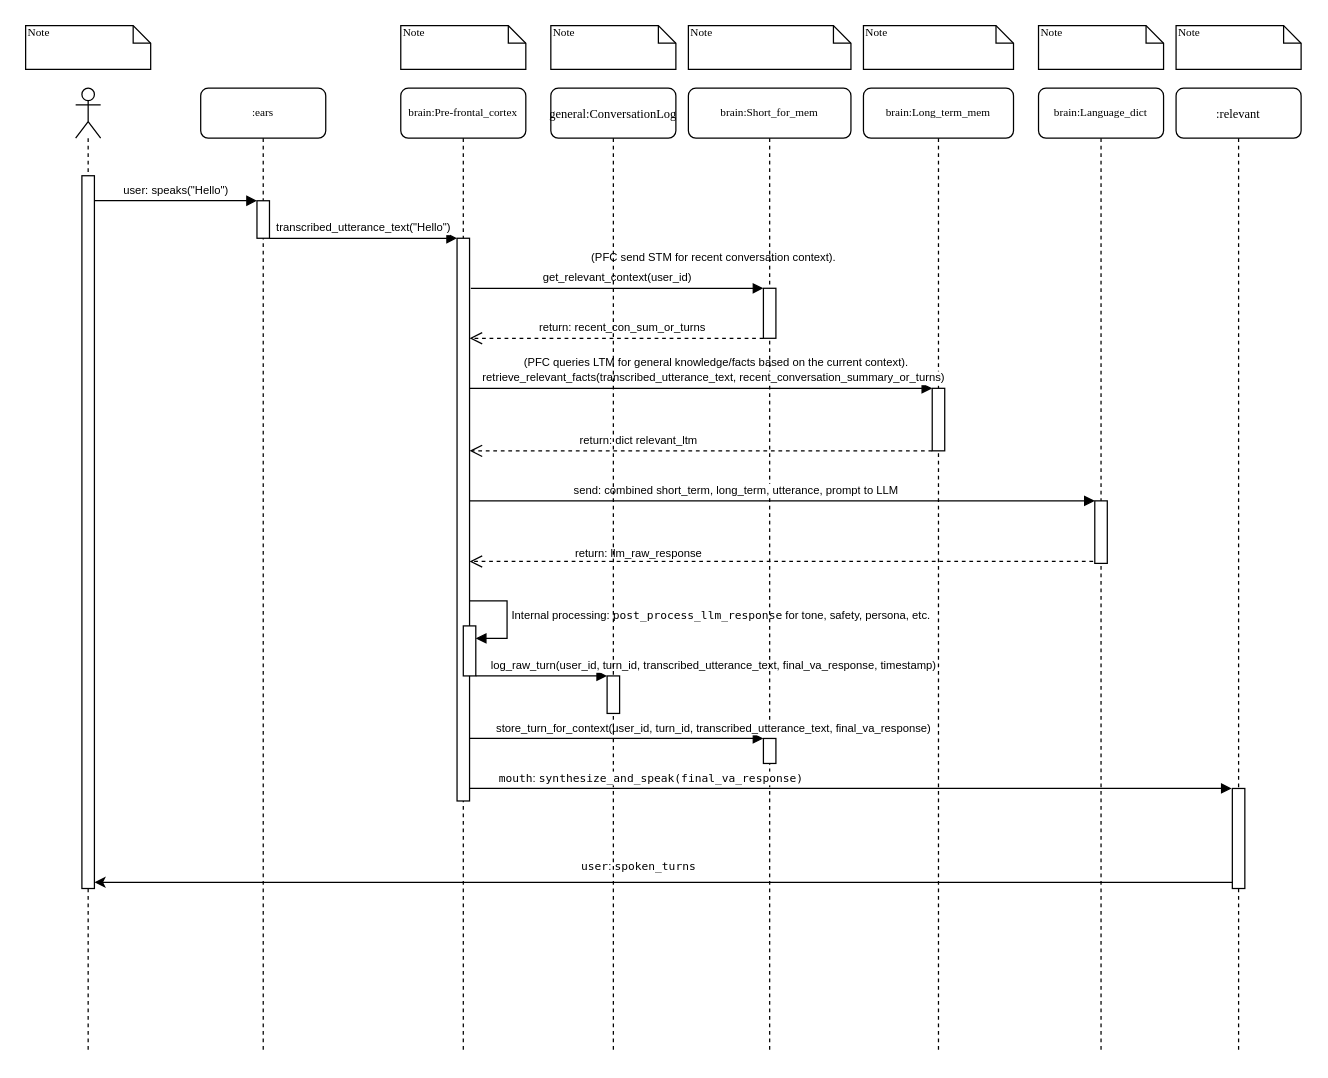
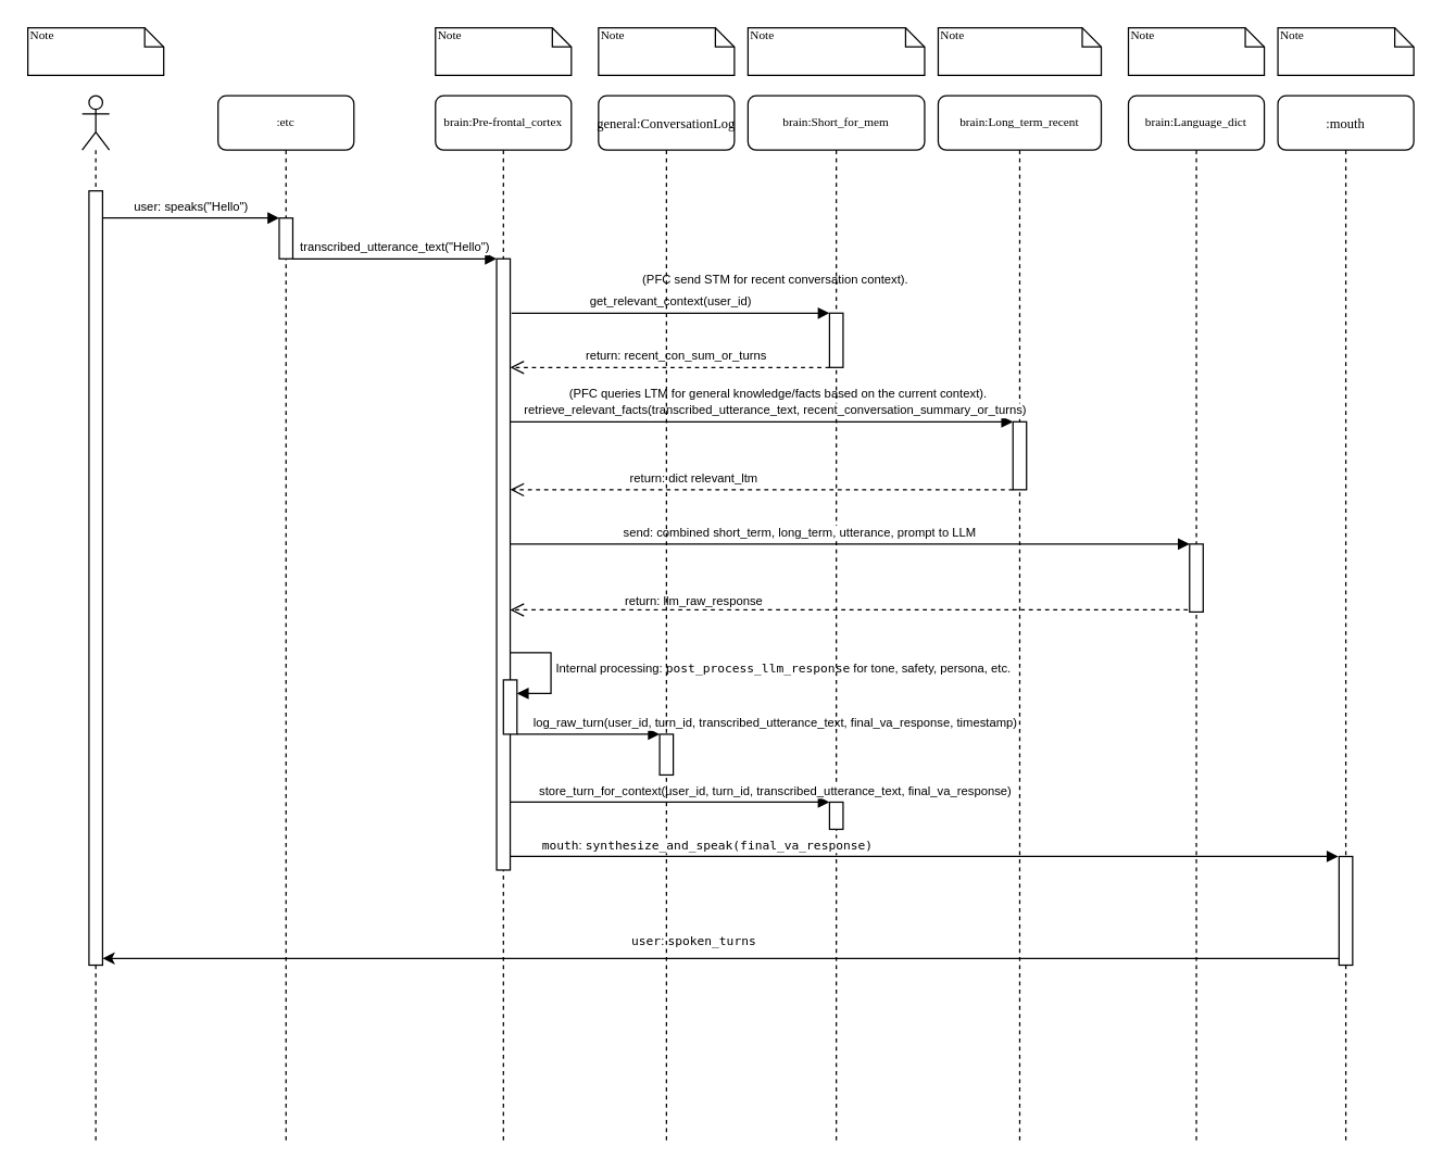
- <mxCell id="2" value=":ears" style="shape=umlLifeline;perimeter=lifelinePerimeter;whiteSpace=wrap;html=1;container=1;collapsible=0;recursiveResize=0;outlineConnect=0;rounded=1;shadow=0;comic=0;labelBackgroundColor=none;strokeWidth=1;fontFamily=Verdana;fontSize=9;align=center;" parent="1" vertex="1"><mxGeometry x="160" y="70" width="100" height="770" as="geometry" /></mxCell>
+ <mxCell id="2" value=":etc" style="shape=umlLifeline;perimeter=lifelinePerimeter;whiteSpace=wrap;html=1;container=1;collapsible=0;recursiveResize=0;outlineConnect=0;rounded=1;shadow=0;comic=0;labelBackgroundColor=none;strokeWidth=1;fontFamily=Verdana;fontSize=9;align=center;" parent="1" vertex="1"><mxGeometry x="160" y="70" width="100" height="770" as="geometry" /></mxCell>
- <mxCell id="16" value="brain:Long_term_mem" style="shape=umlLifeline;perimeter=lifelinePerimeter;whiteSpace=wrap;html=1;container=1;collapsible=0;recursiveResize=0;outlineConnect=0;rounded=1;shadow=0;comic=0;labelBackgroundColor=none;strokeWidth=1;fontFamily=Verdana;fontSize=9;align=center;" parent="1" vertex="1"><mxGeometry x="690" y="70" width="120" height="770" as="geometry" /></mxCell>
+ <mxCell id="16" value="brain:Long_term_recent" style="shape=umlLifeline;perimeter=lifelinePerimeter;whiteSpace=wrap;html=1;container=1;collapsible=0;recursiveResize=0;outlineConnect=0;rounded=1;shadow=0;comic=0;labelBackgroundColor=none;strokeWidth=1;fontFamily=Verdana;fontSize=9;align=center;" parent="1" vertex="1"><mxGeometry x="690" y="70" width="120" height="770" as="geometry" /></mxCell>
- <mxCell id="21" value=":relevant" style="shape=umlLifeline;perimeter=lifelinePerimeter;whiteSpace=wrap;html=1;container=1;collapsible=0;recursiveResize=0;outlineConnect=0;rounded=1;shadow=0;comic=0;labelBackgroundColor=none;strokeWidth=1;fontFamily=Verdana;fontSize=10;align=center;" parent="1" vertex="1"><mxGeometry x="940" y="70" width="100" height="770" as="geometry" /></mxCell>
+ <mxCell id="21" value=":mouth" style="shape=umlLifeline;perimeter=lifelinePerimeter;whiteSpace=wrap;html=1;container=1;collapsible=0;recursiveResize=0;outlineConnect=0;rounded=1;shadow=0;comic=0;labelBackgroundColor=none;strokeWidth=1;fontFamily=Verdana;fontSize=10;align=center;" parent="1" vertex="1"><mxGeometry x="940" y="70" width="100" height="770" as="geometry" /></mxCell>
